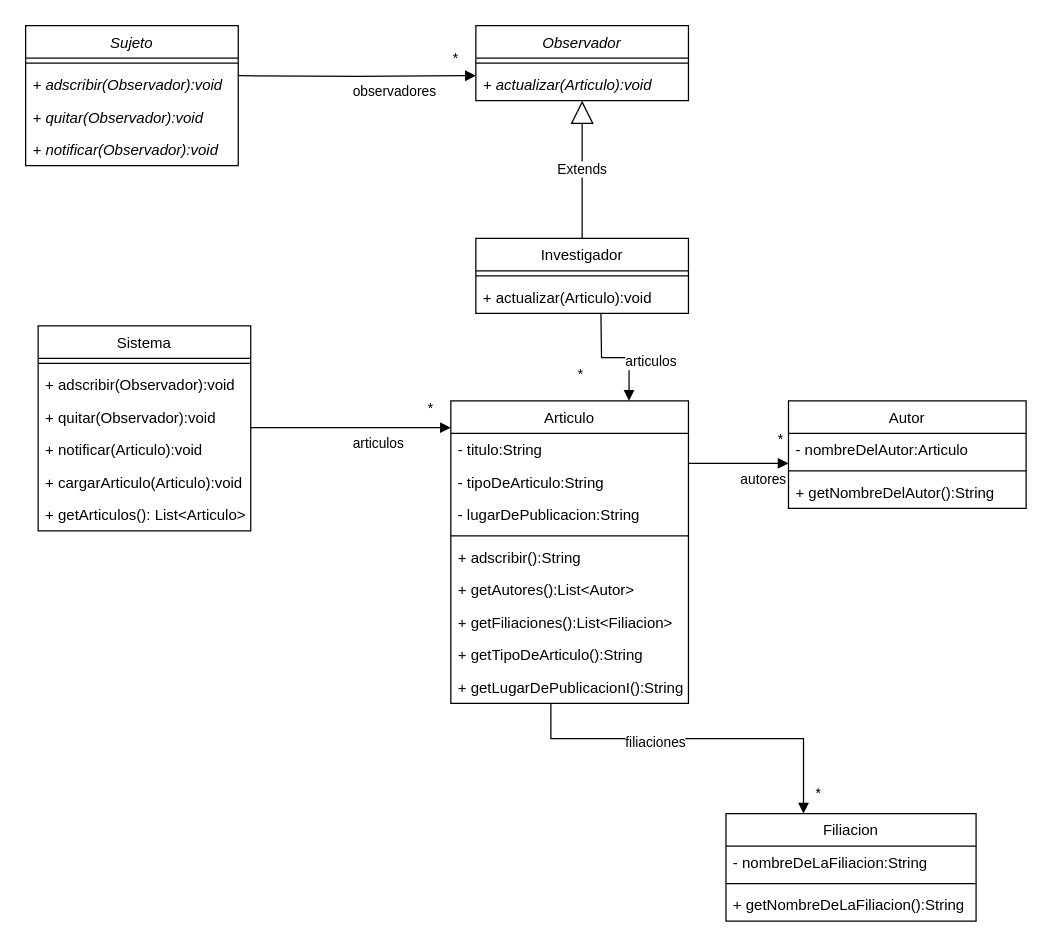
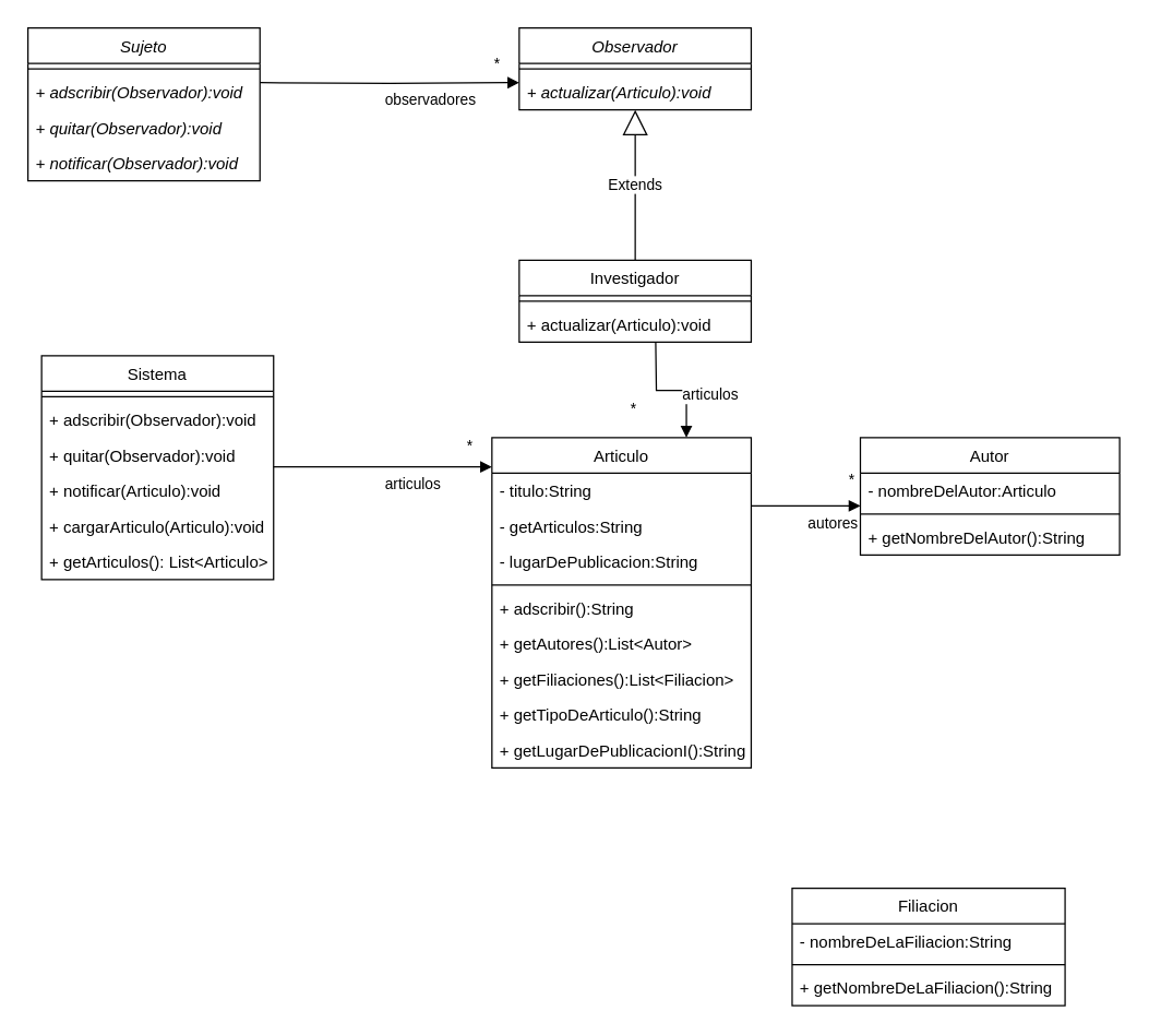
- <mxCell id="25" value="- tipoDeArticulo:String" style="text;strokeColor=none;fillColor=none;align=left;verticalAlign=top;spacingLeft=4;spacingRight=4;overflow=hidden;rotatable=0;points=[[0,0.5],[1,0.5]];portConstraint=eastwest;" vertex="1" parent="23"><mxGeometry y="52" width="190" height="26" as="geometry" /></mxCell>
+ <mxCell id="25" value="- getArticulos:String" style="text;strokeColor=none;fillColor=none;align=left;verticalAlign=top;spacingLeft=4;spacingRight=4;overflow=hidden;rotatable=0;points=[[0,0.5],[1,0.5]];portConstraint=eastwest;" vertex="1" parent="23"><mxGeometry y="52" width="190" height="26" as="geometry" /></mxCell>
- <mxCell id="47" value="filiaciones" style="endArrow=block;endFill=1;html=1;edgeStyle=orthogonalEdgeStyle;align=left;verticalAlign=top;rounded=0;entryX=0.31;entryY=0;entryDx=0;entryDy=0;entryPerimeter=0;exitX=0.421;exitY=1;exitDx=0;exitDy=0;exitPerimeter=0;" edge="1" parent="1" source="32" target="43"><mxGeometry x="-0.41" y="10" relative="1" as="geometry"><mxPoint x="440" y="570" as="sourcePoint" /><mxPoint x="590" y="450" as="targetPoint" /><Array as="points"><mxPoint x="440" y="590" /><mxPoint x="642" y="590" /></Array><mxPoint as="offset" /></mxGeometry></mxCell>
- <mxCell id="48" value="*" style="edgeLabel;resizable=0;html=1;align=left;verticalAlign=bottom;" connectable="0" vertex="1" parent="47"><mxGeometry x="-1" relative="1" as="geometry"><mxPoint x="210" y="80" as="offset" /></mxGeometry></mxCell>
